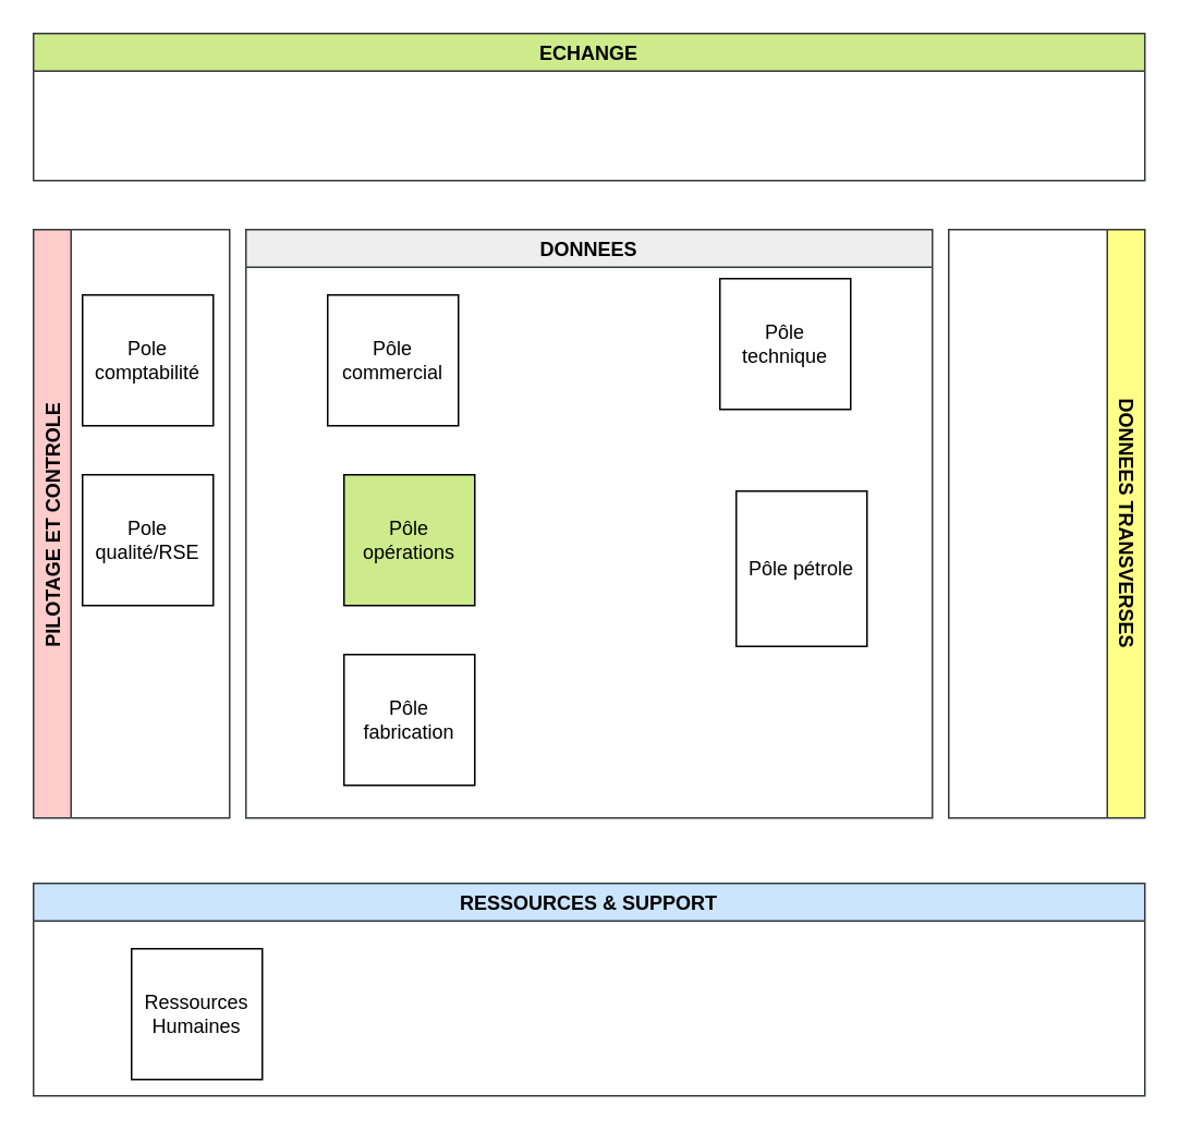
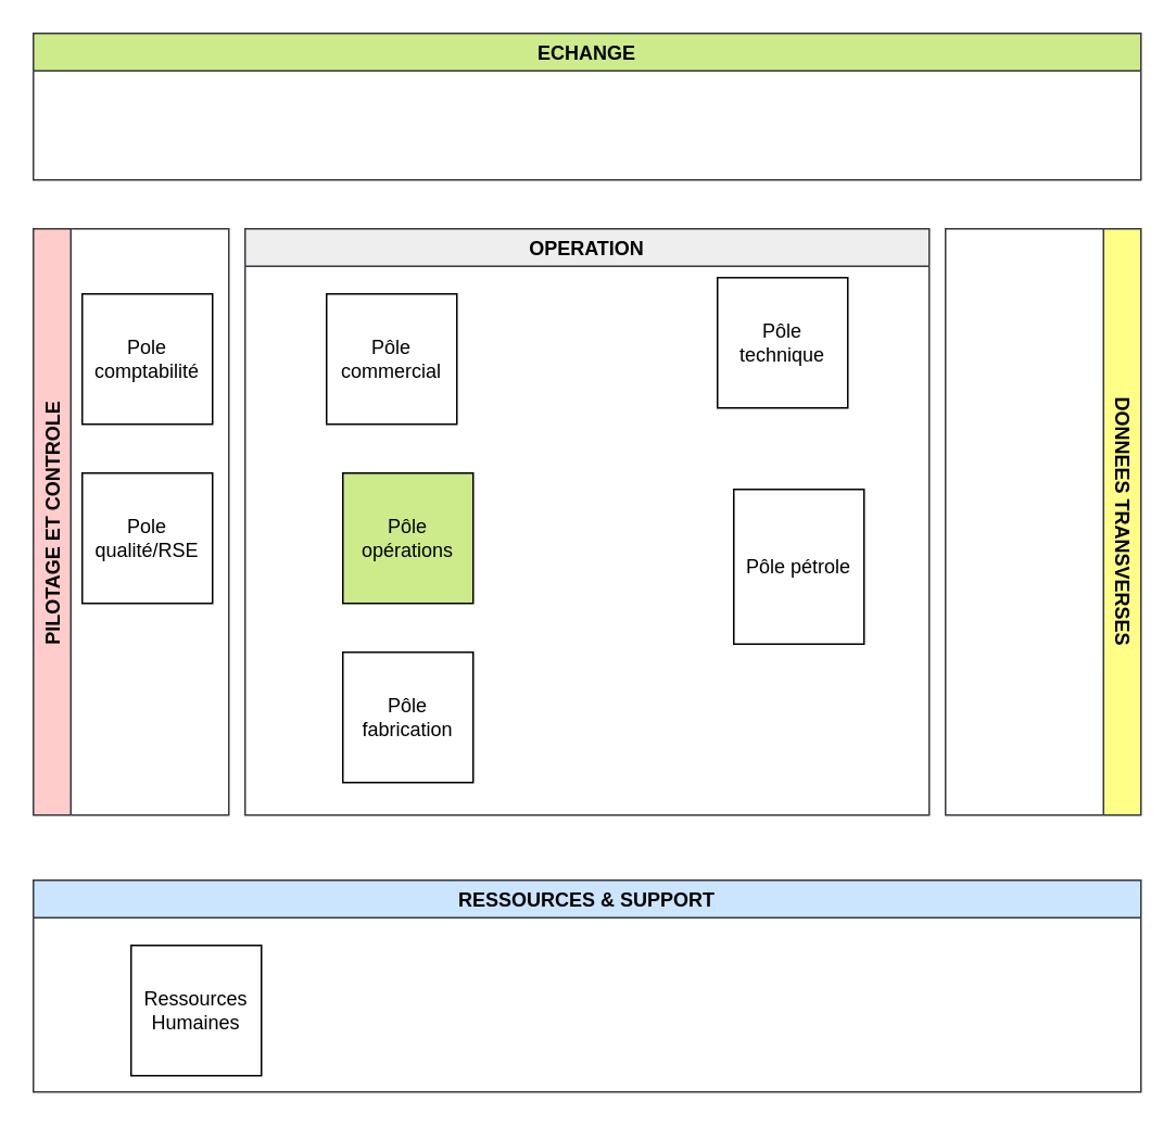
- <mxCell id="9" value="DONNEES" style="swimlane;fillColor=#eeeeee;strokeColor=#36393d;" vertex="1" parent="1"><mxGeometry x="150" y="140" width="420" height="360" as="geometry" /></mxCell>
+ <mxCell id="9" value="OPERATION" style="swimlane;fillColor=#eeeeee;strokeColor=#36393d;" vertex="1" parent="1"><mxGeometry x="150" y="140" width="420" height="360" as="geometry" /></mxCell>
